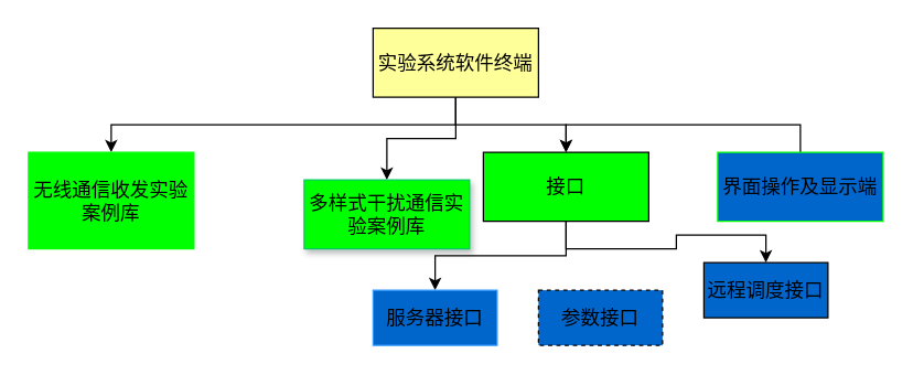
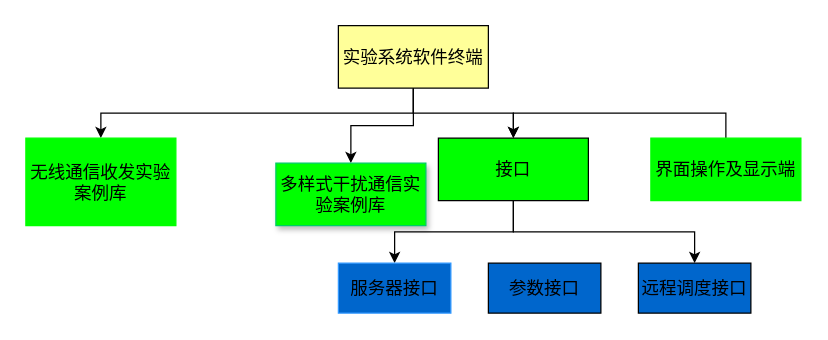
- <mxCell id="15" value="&lt;font style=&quot;font-size: 14px&quot;&gt;界面操作及显示端&lt;/font&gt;" style="rounded=0;whiteSpace=wrap;html=1;strokeColor=#00FF00;fillColor=#0066cc;" vertex="1" parent="1"><mxGeometry x="520" y="110" width="120" height="50" as="geometry" /></mxCell>
+ <mxCell id="15" value="&lt;font style=&quot;font-size: 14px&quot;&gt;界面操作及显示端&lt;/font&gt;" style="rounded=0;whiteSpace=wrap;html=1;strokeColor=#00FF00;fillColor=#00FF00;" vertex="1" parent="1"><mxGeometry x="520" y="110" width="120" height="50" as="geometry" /></mxCell>
- <mxCell id="13" value="&lt;font style=&quot;font-size: 14px&quot;&gt;远程调度接口&lt;/font&gt;" style="rounded=0;whiteSpace=wrap;html=1;fillColor=#0066CC;" vertex="1" parent="1"><mxGeometry x="510" y="190" width="90" height="40" as="geometry" /></mxCell>
+ <mxCell id="13" value="&lt;font style=&quot;font-size: 14px&quot;&gt;远程调度接口&lt;/font&gt;" style="rounded=0;whiteSpace=wrap;html=1;fillColor=#0066CC;" vertex="1" parent="1"><mxGeometry x="510" y="210" width="90" height="40" as="geometry" /></mxCell>
- <mxCell id="14" value="&lt;font style=&quot;font-size: 14px&quot;&gt;参数接口&lt;/font&gt;" style="rounded=0;whiteSpace=wrap;html=1;fillColor=#0066CC;dashed=1;" vertex="1" parent="1"><mxGeometry x="390" y="210" width="90" height="40" as="geometry" /></mxCell>
+ <mxCell id="14" value="&lt;font style=&quot;font-size: 14px&quot;&gt;参数接口&lt;/font&gt;" style="rounded=0;whiteSpace=wrap;html=1;fillColor=#0066CC;" vertex="1" parent="1"><mxGeometry x="390" y="210" width="90" height="40" as="geometry" /></mxCell>
